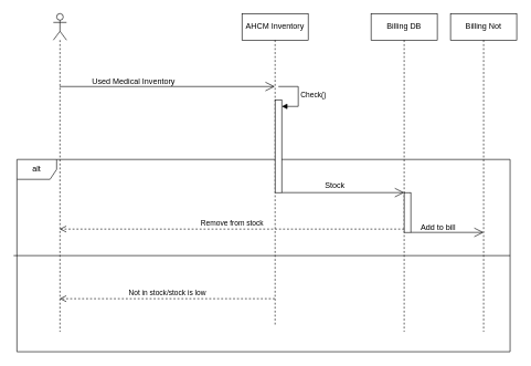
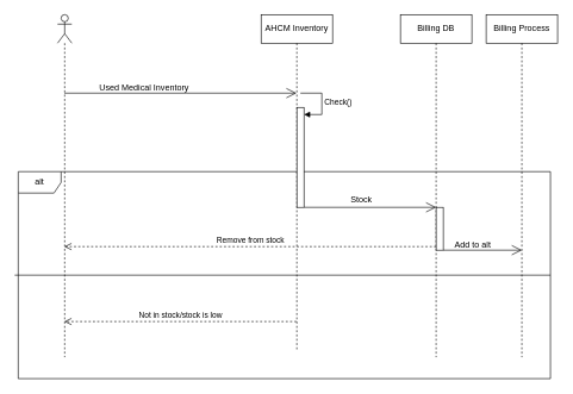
- <mxCell id="15" value="Billing Not" style="shape=umlLifeline;perimeter=lifelinePerimeter;whiteSpace=wrap;html=1;container=1;dropTarget=0;collapsible=0;recursiveResize=0;outlineConnect=0;portConstraint=eastwest;newEdgeStyle={&quot;curved&quot;:0,&quot;rounded&quot;:0};" vertex="1" parent="1"><mxGeometry x="680" y="20" width="100" height="480" as="geometry" /></mxCell>
+ <mxCell id="15" value="Billing Process" style="shape=umlLifeline;perimeter=lifelinePerimeter;whiteSpace=wrap;html=1;container=1;dropTarget=0;collapsible=0;recursiveResize=0;outlineConnect=0;portConstraint=eastwest;newEdgeStyle={&quot;curved&quot;:0,&quot;rounded&quot;:0};" vertex="1" parent="1"><mxGeometry x="680" y="20" width="100" height="480" as="geometry" /></mxCell>
- <mxCell id="17" value="Add to bill" style="text;html=1;align=center;verticalAlign=middle;resizable=0;points=[];autosize=1;strokeColor=none;fillColor=none;" vertex="1" parent="1"><mxGeometry x="621" y="328" width="80" height="30" as="geometry" /></mxCell>
+ <mxCell id="17" value="Add to alt" style="text;html=1;align=center;verticalAlign=middle;resizable=0;points=[];autosize=1;strokeColor=none;fillColor=none;" vertex="1" parent="1"><mxGeometry x="621" y="328" width="80" height="30" as="geometry" /></mxCell>
